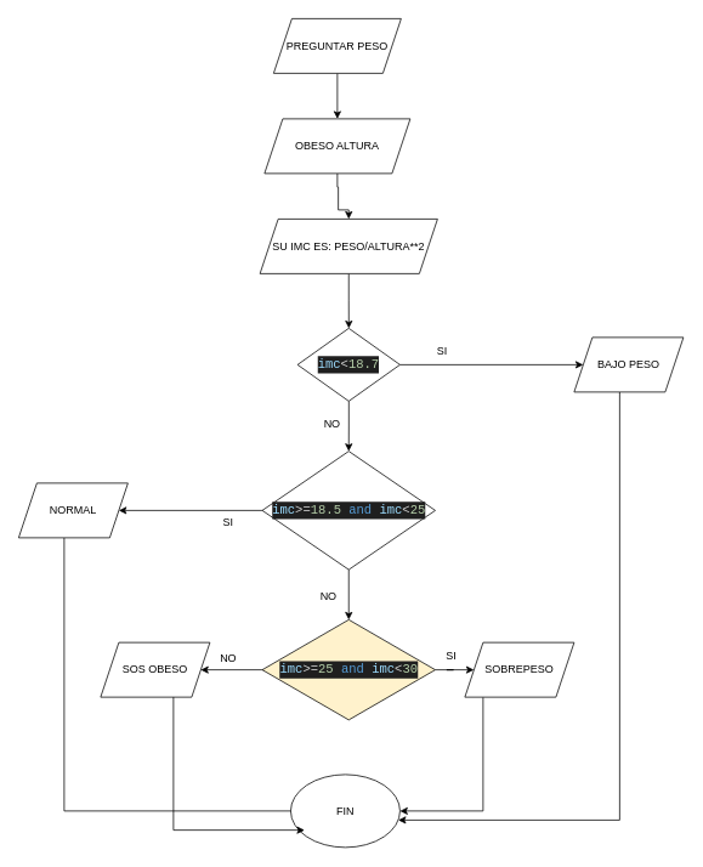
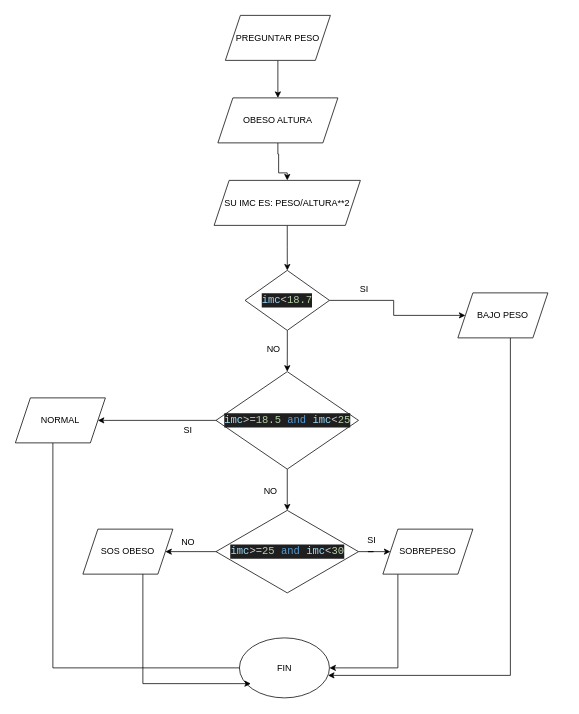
- <mxCell id="13" value="BAJO PESO" style="shape=parallelogram;perimeter=parallelogramPerimeter;whiteSpace=wrap;html=1;fixedSize=1;" vertex="1" parent="1"><mxGeometry x="630" y="370" width="120" height="60" as="geometry" /></mxCell>
+ <mxCell id="13" value="BAJO PESO" style="shape=parallelogram;perimeter=parallelogramPerimeter;whiteSpace=wrap;html=1;fixedSize=1;" vertex="1" parent="1"><mxGeometry x="610" y="390" width="120" height="60" as="geometry" /></mxCell>
- <mxCell id="23" value="&lt;div style=&quot;color: rgb(204, 204, 204); background-color: rgb(31, 31, 31); font-family: Consolas, &amp;quot;Courier New&amp;quot;, monospace; font-size: 14px; line-height: 19px; white-space: pre;&quot;&gt;&lt;span style=&quot;color: #9cdcfe;&quot;&gt;imc&lt;/span&gt;&lt;span style=&quot;color: #d4d4d4;&quot;&gt;&amp;gt;=&lt;/span&gt;&lt;span style=&quot;color: #b5cea8;&quot;&gt;25&lt;/span&gt; &lt;span style=&quot;color: #569cd6;&quot;&gt;and&lt;/span&gt; &lt;span style=&quot;color: #9cdcfe;&quot;&gt;imc&lt;/span&gt;&lt;span style=&quot;color: #d4d4d4;&quot;&gt;&amp;lt;&lt;/span&gt;&lt;span style=&quot;color: #b5cea8;&quot;&gt;30&lt;/span&gt;&lt;/div&gt;" style="rhombus;whiteSpace=wrap;html=1;fillColor=#fff2cc;" vertex="1" parent="1"><mxGeometry x="287.5" y="680" width="190" height="110" as="geometry" /></mxCell>
+ <mxCell id="23" value="&lt;div style=&quot;color: rgb(204, 204, 204); background-color: rgb(31, 31, 31); font-family: Consolas, &amp;quot;Courier New&amp;quot;, monospace; font-size: 14px; line-height: 19px; white-space: pre;&quot;&gt;&lt;span style=&quot;color: #9cdcfe;&quot;&gt;imc&lt;/span&gt;&lt;span style=&quot;color: #d4d4d4;&quot;&gt;&amp;gt;=&lt;/span&gt;&lt;span style=&quot;color: #b5cea8;&quot;&gt;25&lt;/span&gt; &lt;span style=&quot;color: #569cd6;&quot;&gt;and&lt;/span&gt; &lt;span style=&quot;color: #9cdcfe;&quot;&gt;imc&lt;/span&gt;&lt;span style=&quot;color: #d4d4d4;&quot;&gt;&amp;lt;&lt;/span&gt;&lt;span style=&quot;color: #b5cea8;&quot;&gt;30&lt;/span&gt;&lt;/div&gt;" style="rhombus;whiteSpace=wrap;html=1;" vertex="1" parent="1"><mxGeometry x="287.5" y="680" width="190" height="110" as="geometry" /></mxCell>
